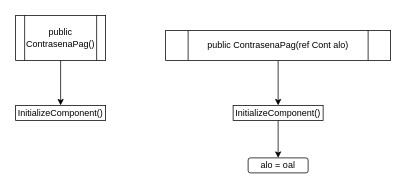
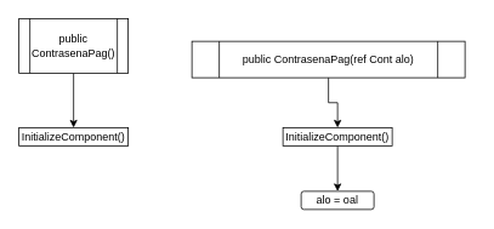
- <mxCell id="6" value="public ContrasenaPag(ref Cont alo)" style="shape=process;whiteSpace=wrap;html=1;backgroundOutline=1;" vertex="1" parent="1"><mxGeometry x="220" y="40" width="300" height="40" as="geometry" /></mxCell>
+ <mxCell id="6" value="public ContrasenaPag(ref Cont alo)" style="shape=process;whiteSpace=wrap;html=1;backgroundOutline=1;" vertex="1" parent="1"><mxGeometry x="210" y="45" width="300" height="40" as="geometry" /></mxCell>
